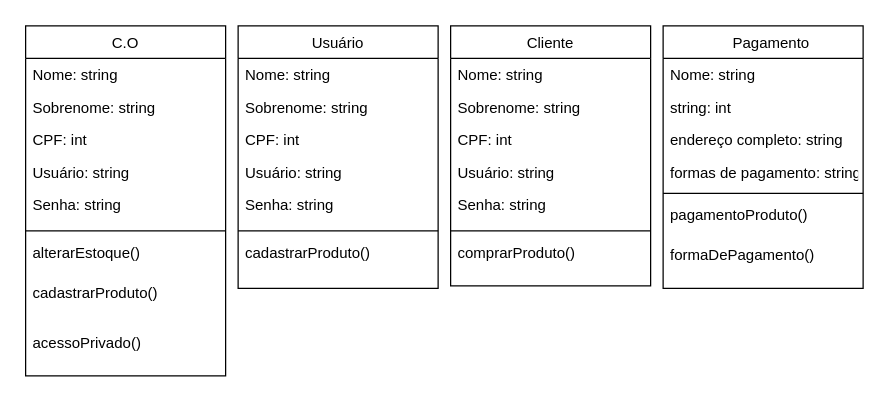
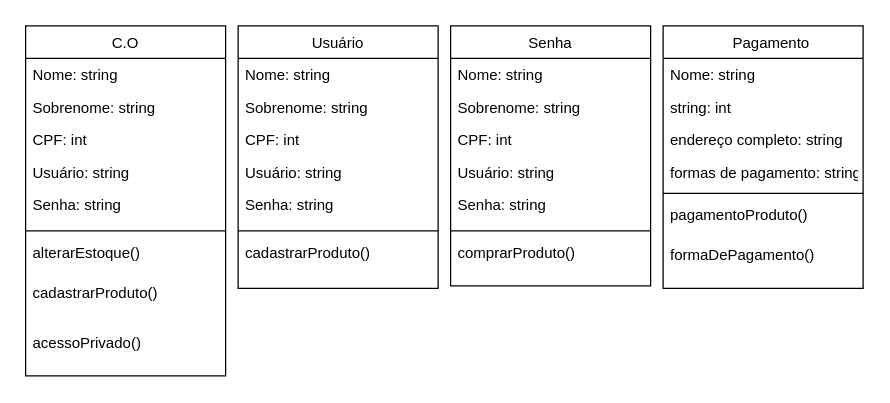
- <mxCell id="20" value="Cliente" style="swimlane;fontStyle=0;align=center;verticalAlign=top;childLayout=stackLayout;horizontal=1;startSize=26;horizontalStack=0;resizeParent=1;resizeLast=0;collapsible=1;marginBottom=0;rounded=0;shadow=0;strokeWidth=1;" vertex="1" parent="1"><mxGeometry x="360" y="20" width="160" height="208" as="geometry"><mxRectangle x="550" y="140" width="160" height="26" as="alternateBounds" /></mxGeometry></mxCell>
+ <mxCell id="20" value="Senha" style="swimlane;fontStyle=0;align=center;verticalAlign=top;childLayout=stackLayout;horizontal=1;startSize=26;horizontalStack=0;resizeParent=1;resizeLast=0;collapsible=1;marginBottom=0;rounded=0;shadow=0;strokeWidth=1;" vertex="1" parent="1"><mxGeometry x="360" y="20" width="160" height="208" as="geometry"><mxRectangle x="550" y="140" width="160" height="26" as="alternateBounds" /></mxGeometry></mxCell>
